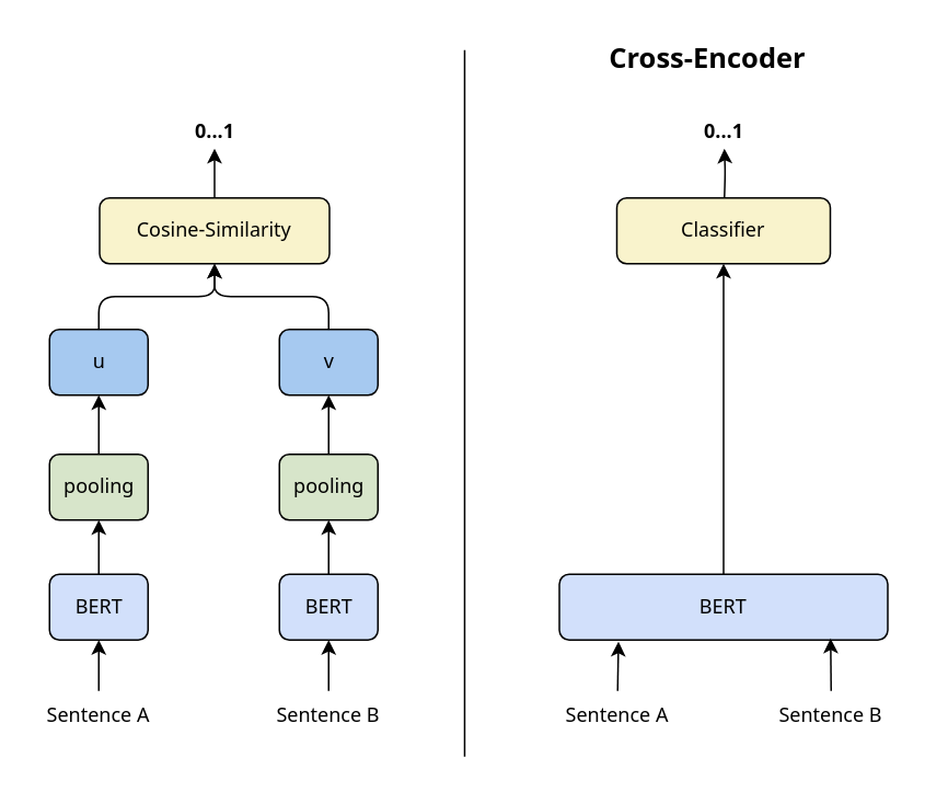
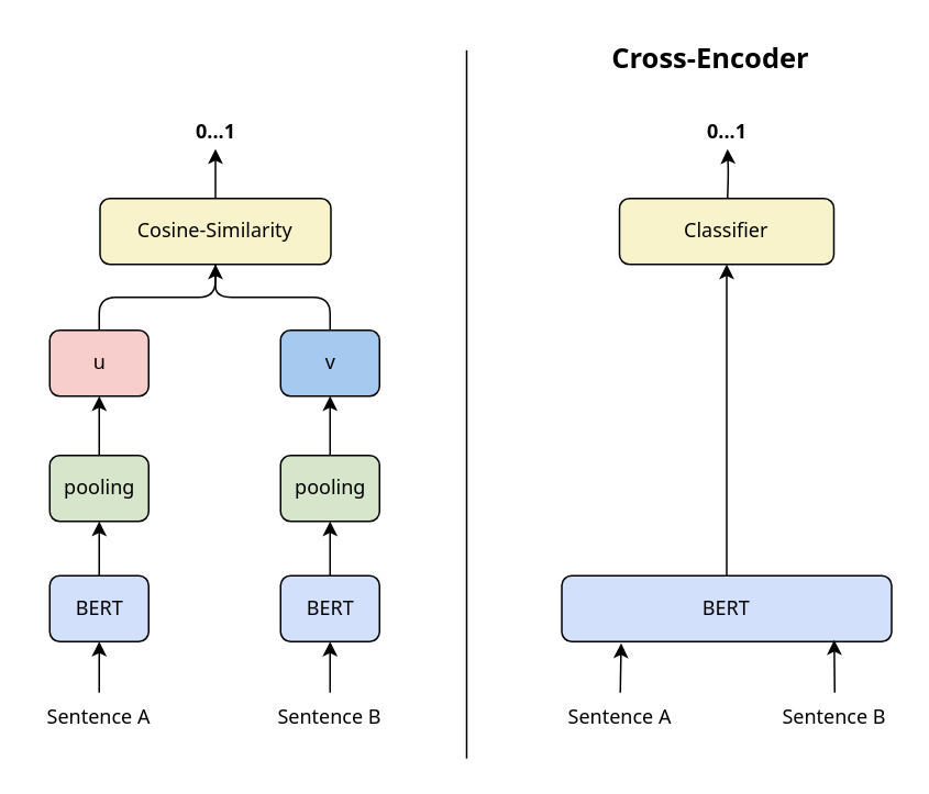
- <mxCell id="4" style="html=1;exitX=0.5;exitY=0;exitDx=0;exitDy=0;fontStyle=0;edgeStyle=orthogonalEdgeStyle;fontFamily=Noto Sans;fontSource=https%3A%2F%2Ffonts.googleapis.com%2Fcss%3Ffamily%3DNoto%2BSans;" parent="1" source="5" target="3" edge="1"><mxGeometry relative="1" as="geometry" /></mxCell>
+ <mxCell id="4" style="html=1;exitX=0.5;exitY=0;exitDx=0;exitDy=0;fontStyle=0;edgeStyle=orthogonalEdgeStyle;fontFamily=Noto Sans;fontSource=https%3A%2F%2Ffonts.googleapis.com%2Fcss%3Ffamily%3DNoto%2BSans;endArrow=none;" parent="1" source="5" target="3" edge="1"><mxGeometry relative="1" as="geometry" /></mxCell>
- <mxCell id="5" value="u" style="rounded=1;whiteSpace=wrap;html=1;fontStyle=0;fillColor=#A6C9F0;fontFamily=Noto Sans;fontSource=https%3A%2F%2Ffonts.googleapis.com%2Fcss%3Ffamily%3DNoto%2BSans;" parent="1" vertex="1"><mxGeometry x="29.5" y="200" width="60" height="40" as="geometry" /></mxCell>
+ <mxCell id="5" value="u" style="rounded=1;whiteSpace=wrap;html=1;fontStyle=0;fillColor=#f8cecc;fontFamily=Noto Sans;fontSource=https%3A%2F%2Ffonts.googleapis.com%2Fcss%3Ffamily%3DNoto%2BSans;" parent="1" vertex="1"><mxGeometry x="29.5" y="200" width="60" height="40" as="geometry" /></mxCell>
